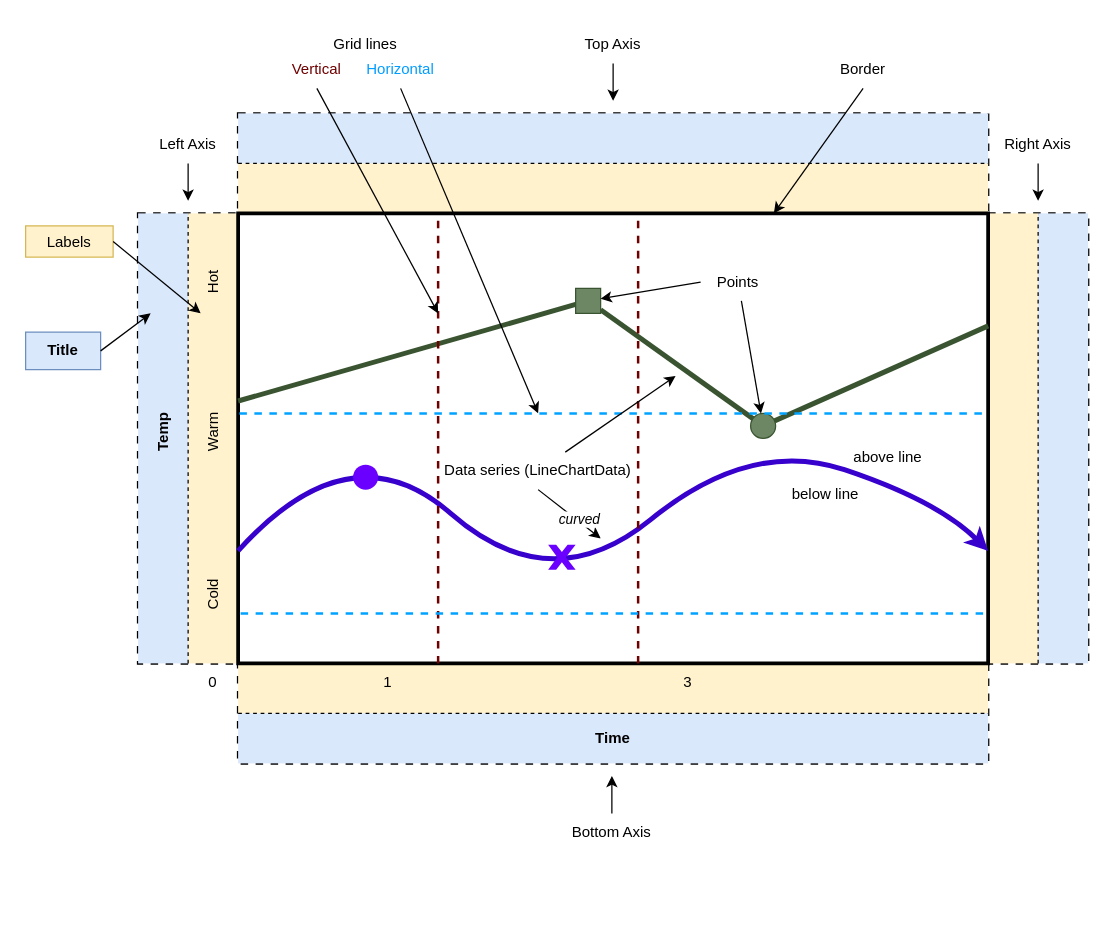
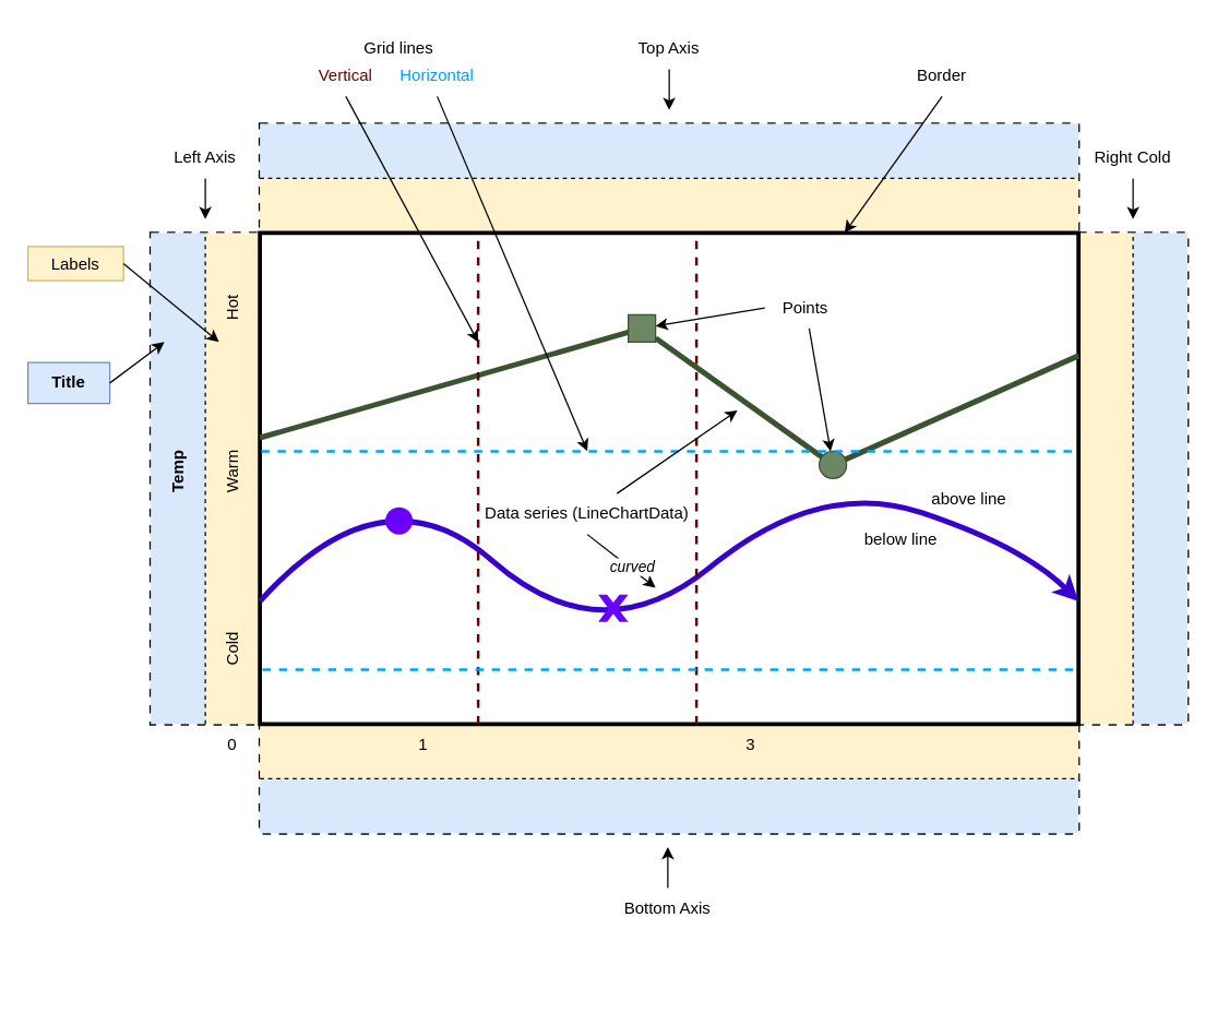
- <mxCell id="23" value="Right Axis" style="text;html=1;strokeColor=none;fillColor=none;align=center;verticalAlign=middle;whiteSpace=wrap;rounded=0;" vertex="1" parent="21"><mxGeometry width="60" height="30" as="geometry" /></mxCell>
+ <mxCell id="23" value="Right Cold" style="text;html=1;strokeColor=none;fillColor=none;align=center;verticalAlign=middle;whiteSpace=wrap;rounded=0;" vertex="1" parent="21"><mxGeometry width="60" height="30" as="geometry" /></mxCell>
- <mxCell id="42" value="Time" style="text;html=1;strokeColor=none;fillColor=none;align=center;verticalAlign=middle;whiteSpace=wrap;rounded=0;fontColor=#000000;fontStyle=1" vertex="1" parent="1"><mxGeometry x="460" y="575" width="60" height="30" as="geometry" /></mxCell>
